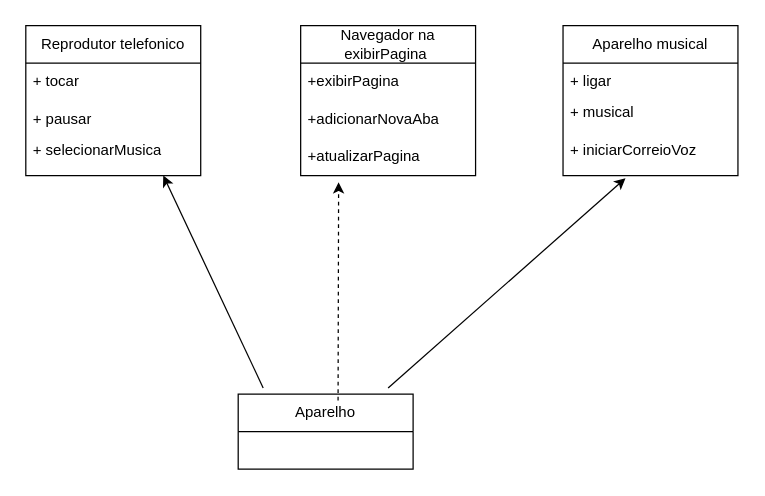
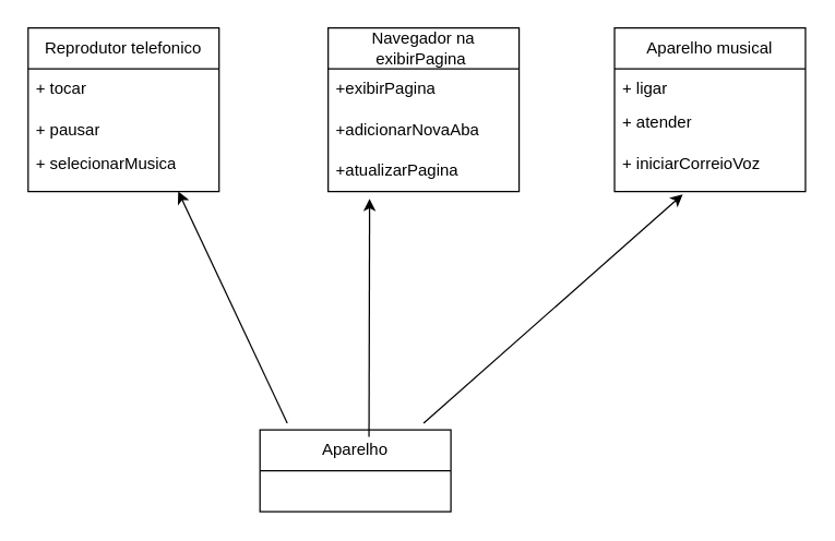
- <mxCell id="8" value="+ musical&lt;div&gt;&lt;br&gt;&lt;/div&gt;" style="text;strokeColor=none;fillColor=none;align=left;verticalAlign=middle;spacingLeft=4;spacingRight=4;overflow=hidden;points=[[0,0.5],[1,0.5]];portConstraint=eastwest;rotatable=0;whiteSpace=wrap;html=1;" vertex="1" parent="6"><mxGeometry y="60" width="140" height="30" as="geometry" /></mxCell>
+ <mxCell id="8" value="+ atender&lt;div&gt;&lt;br&gt;&lt;/div&gt;" style="text;strokeColor=none;fillColor=none;align=left;verticalAlign=middle;spacingLeft=4;spacingRight=4;overflow=hidden;points=[[0,0.5],[1,0.5]];portConstraint=eastwest;rotatable=0;whiteSpace=wrap;html=1;" vertex="1" parent="6"><mxGeometry y="60" width="140" height="30" as="geometry" /></mxCell>
- <mxCell id="16" value="" style="endArrow=classic;html=1;rounded=0;exitX=0.571;exitY=0.083;exitDx=0;exitDy=0;exitPerimeter=0;entryX=0.217;entryY=1.18;entryDx=0;entryDy=0;entryPerimeter=0;dashed=1;" edge="1" parent="1" source="14" target="13"><mxGeometry width="50" height="50" relative="1" as="geometry"><mxPoint x="300" y="250" as="sourcePoint" /><mxPoint x="350" y="200" as="targetPoint" /></mxGeometry></mxCell>
+ <mxCell id="16" value="" style="endArrow=classic;html=1;rounded=0;exitX=0.571;exitY=0.083;exitDx=0;exitDy=0;exitPerimeter=0;entryX=0.217;entryY=1.18;entryDx=0;entryDy=0;entryPerimeter=0;" edge="1" parent="1" source="14" target="13"><mxGeometry width="50" height="50" relative="1" as="geometry"><mxPoint x="300" y="250" as="sourcePoint" /><mxPoint x="350" y="200" as="targetPoint" /></mxGeometry></mxCell>
